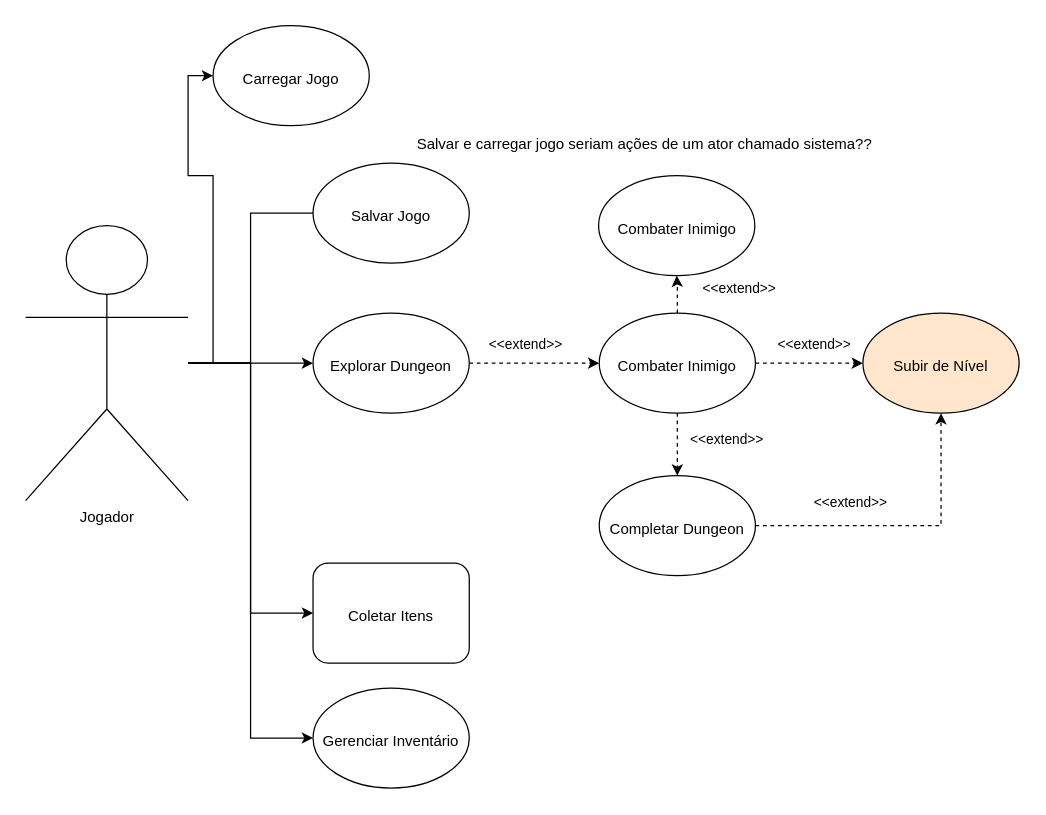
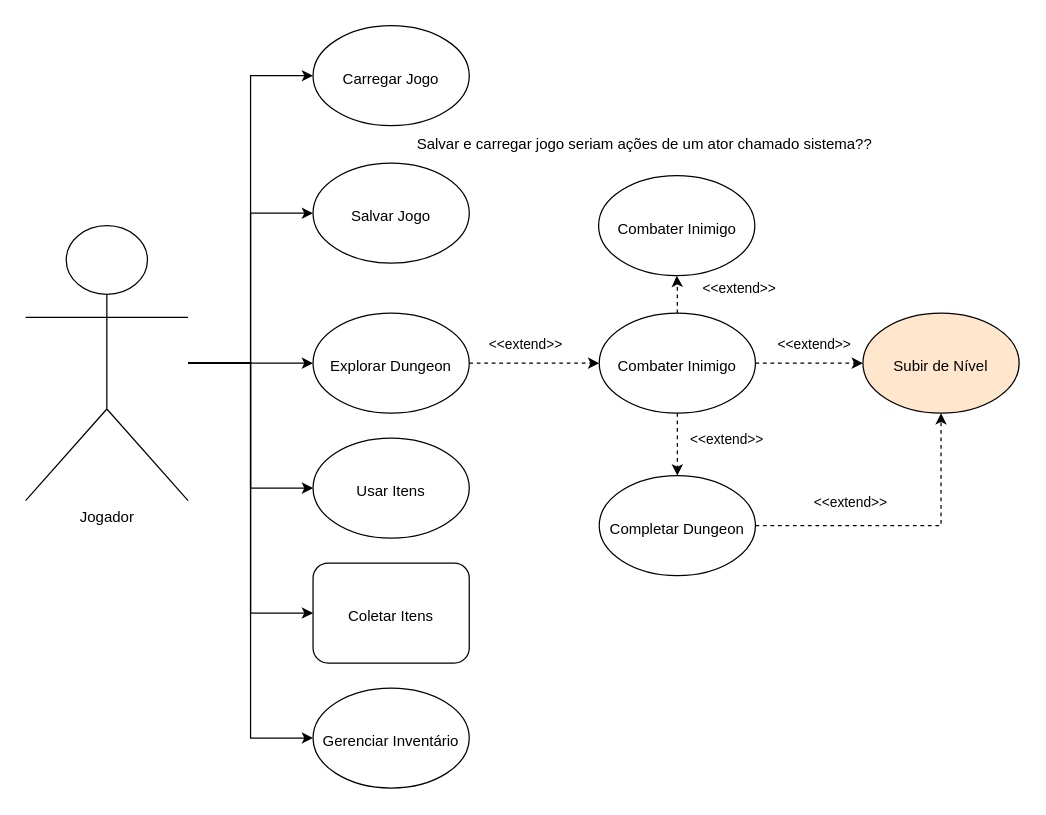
- <mxCell id="19" value="&lt;div&gt;&lt;br&gt;&lt;/div&gt;&lt;div&gt;&lt;br&gt;&lt;/div&gt;&lt;div&gt;Carregar Jogo&lt;br&gt;&lt;/div&gt;" style="ellipse;whiteSpace=wrap;html=1;verticalAlign=top;" parent="1" vertex="1"><mxGeometry x="170" y="20" width="125" height="80" as="geometry" /></mxCell>
+ <mxCell id="19" value="&lt;div&gt;&lt;br&gt;&lt;/div&gt;&lt;div&gt;&lt;br&gt;&lt;/div&gt;&lt;div&gt;Carregar Jogo&lt;br&gt;&lt;/div&gt;" style="ellipse;whiteSpace=wrap;html=1;verticalAlign=top;" parent="1" vertex="1"><mxGeometry x="250" y="20" width="125" height="80" as="geometry" /></mxCell>
- <mxCell id="3" style="edgeStyle=orthogonalEdgeStyle;rounded=0;orthogonalLoop=1;jettySize=auto;html=1;entryX=0;entryY=0.5;entryDx=0;entryDy=0;endArrow=none;" parent="1" source="8" target="20" edge="1"><mxGeometry relative="1" as="geometry" /></mxCell>
+ <mxCell id="3" style="edgeStyle=orthogonalEdgeStyle;rounded=0;orthogonalLoop=1;jettySize=auto;html=1;entryX=0;entryY=0.5;entryDx=0;entryDy=0;" parent="1" source="8" target="20" edge="1"><mxGeometry relative="1" as="geometry" /></mxCell>
+ <mxCell id="4" style="edgeStyle=orthogonalEdgeStyle;rounded=0;orthogonalLoop=1;jettySize=auto;html=1;entryX=0;entryY=0.5;entryDx=0;entryDy=0;" parent="1" source="8" target="17" edge="1"><mxGeometry relative="1" as="geometry" /></mxCell>
+ <mxCell id="17" value="&lt;div&gt;&lt;br&gt;&lt;/div&gt;&lt;div&gt;&lt;br&gt;&lt;/div&gt;&lt;div&gt;Usar Itens&lt;br&gt;&lt;/div&gt;" style="ellipse;whiteSpace=wrap;html=1;verticalAlign=top;" parent="1" vertex="1"><mxGeometry x="250" y="350" width="125" height="80" as="geometry" /></mxCell>
